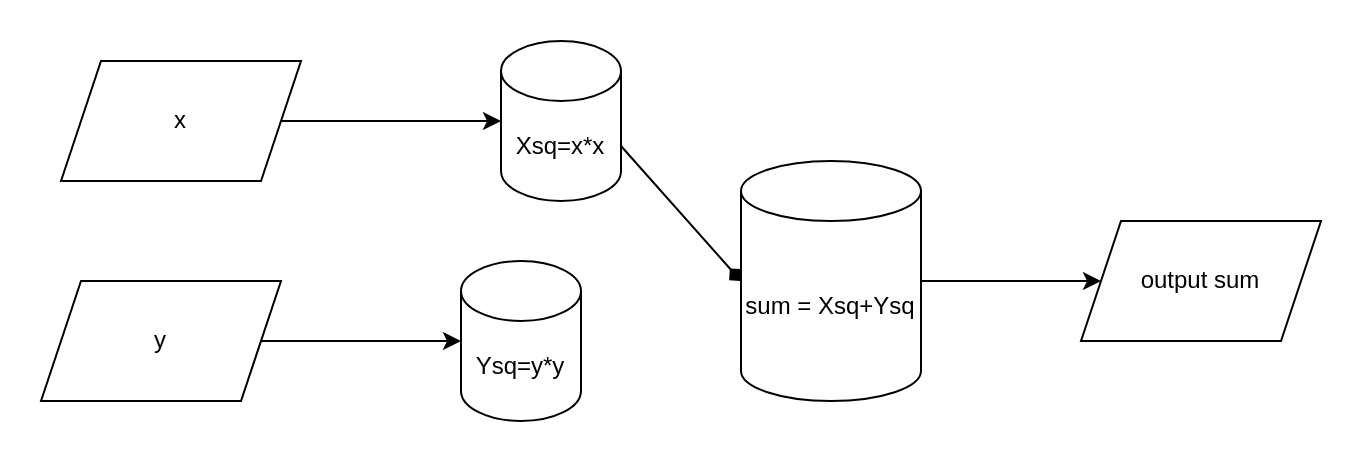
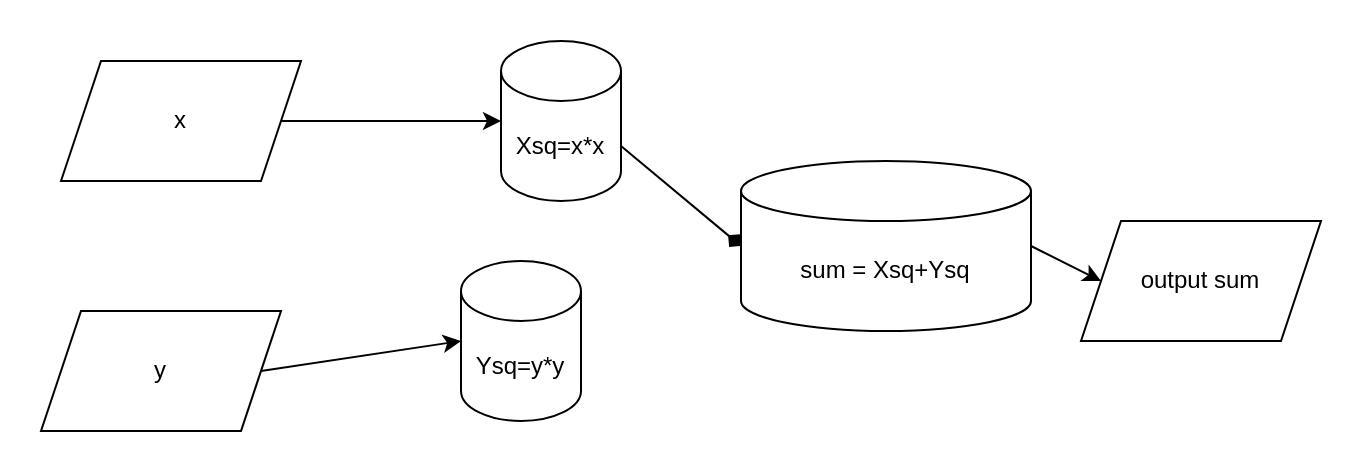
- <mxCell id="6" value="sum = Xsq+Ysq" style="shape=cylinder3;whiteSpace=wrap;html=1;boundedLbl=1;backgroundOutline=1;size=15;" vertex="1" parent="1"><mxGeometry x="370" y="80" width="90" height="120" as="geometry" /></mxCell>
+ <mxCell id="6" value="sum = Xsq+Ysq" style="shape=cylinder3;whiteSpace=wrap;html=1;boundedLbl=1;backgroundOutline=1;size=15;" vertex="1" parent="1"><mxGeometry x="370" y="80" width="145" height="85" as="geometry" /></mxCell>
- <mxCell id="2" value="y" style="shape=parallelogram;perimeter=parallelogramPerimeter;whiteSpace=wrap;html=1;fixedSize=1;" vertex="1" parent="1"><mxGeometry x="20" y="140" width="120" height="60" as="geometry" /></mxCell>
+ <mxCell id="2" value="y" style="shape=parallelogram;perimeter=parallelogramPerimeter;whiteSpace=wrap;html=1;fixedSize=1;" vertex="1" parent="1"><mxGeometry x="20" y="155" width="120" height="60" as="geometry" /></mxCell>
